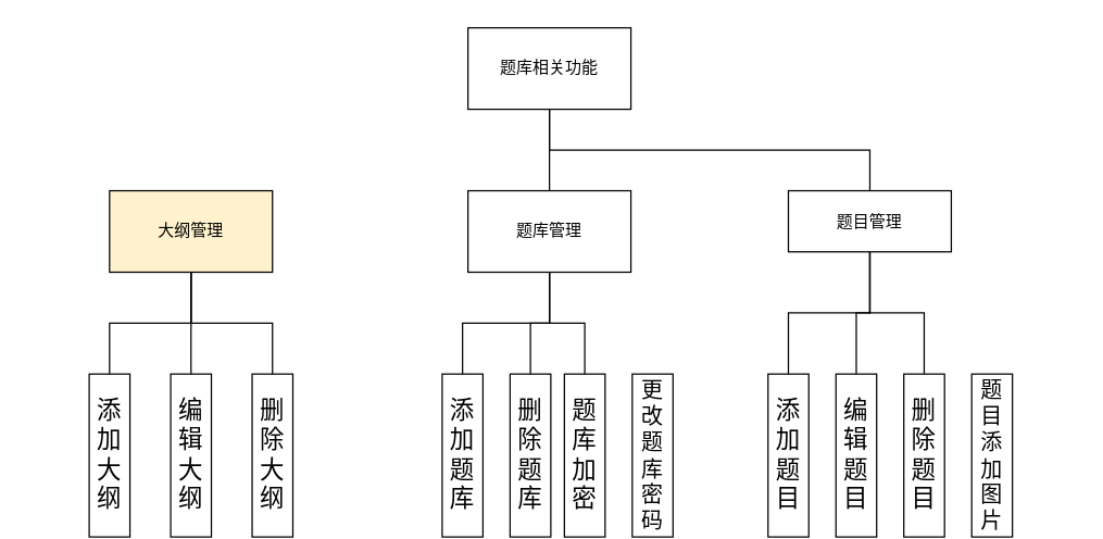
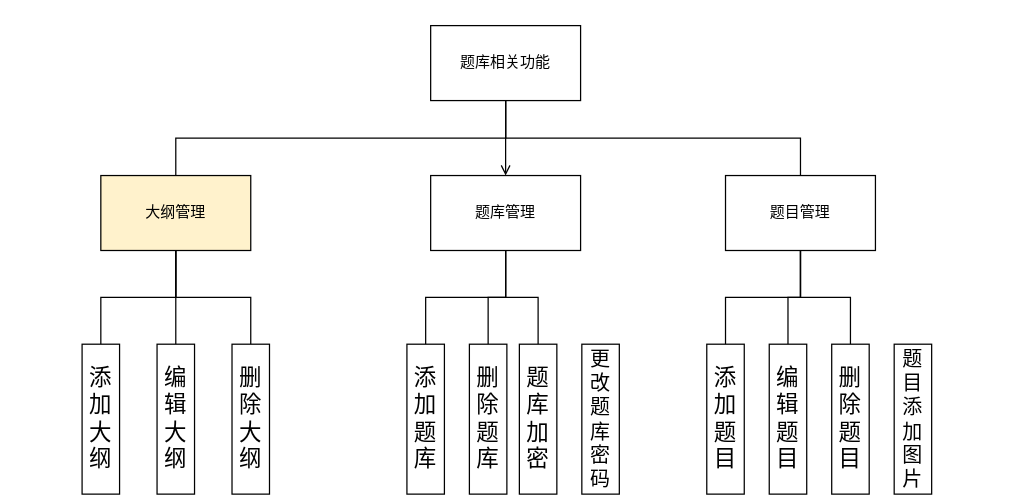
+ <mxCell id="4" style="edgeStyle=orthogonalEdgeStyle;rounded=0;orthogonalLoop=1;jettySize=auto;html=1;exitX=0.5;exitY=1;exitDx=0;exitDy=0;entryX=0.5;entryY=0;entryDx=0;entryDy=0;fontSize=16;endArrow=none;endFill=0;" edge="1" parent="1" source="5" target="9"><mxGeometry relative="1" as="geometry" /></mxCell>
- <mxCell id="2" style="edgeStyle=orthogonalEdgeStyle;rounded=0;orthogonalLoop=1;jettySize=auto;html=1;exitX=0.5;exitY=1;exitDx=0;exitDy=0;entryX=0.5;entryY=0;entryDx=0;entryDy=0;fontSize=16;endArrow=none;endFill=0;" edge="1" parent="1" source="5" target="13"><mxGeometry relative="1" as="geometry" /></mxCell>
+ <mxCell id="2" style="edgeStyle=orthogonalEdgeStyle;rounded=0;orthogonalLoop=1;jettySize=auto;html=1;exitX=0.5;exitY=1;exitDx=0;exitDy=0;entryX=0.5;entryY=0;entryDx=0;entryDy=0;fontSize=16;endArrow=open;endFill=0;" edge="1" parent="1" source="5" target="13"><mxGeometry relative="1" as="geometry" /></mxCell>
- <mxCell id="17" value="题目管理" style="rounded=0;whiteSpace=wrap;html=1;" vertex="1" parent="1"><mxGeometry x="580" y="140" width="120" height="45" as="geometry" /></mxCell>
+ <mxCell id="17" value="题目管理" style="rounded=0;whiteSpace=wrap;html=1;" vertex="1" parent="1"><mxGeometry x="580" y="140" width="120" height="60" as="geometry" /></mxCell>
